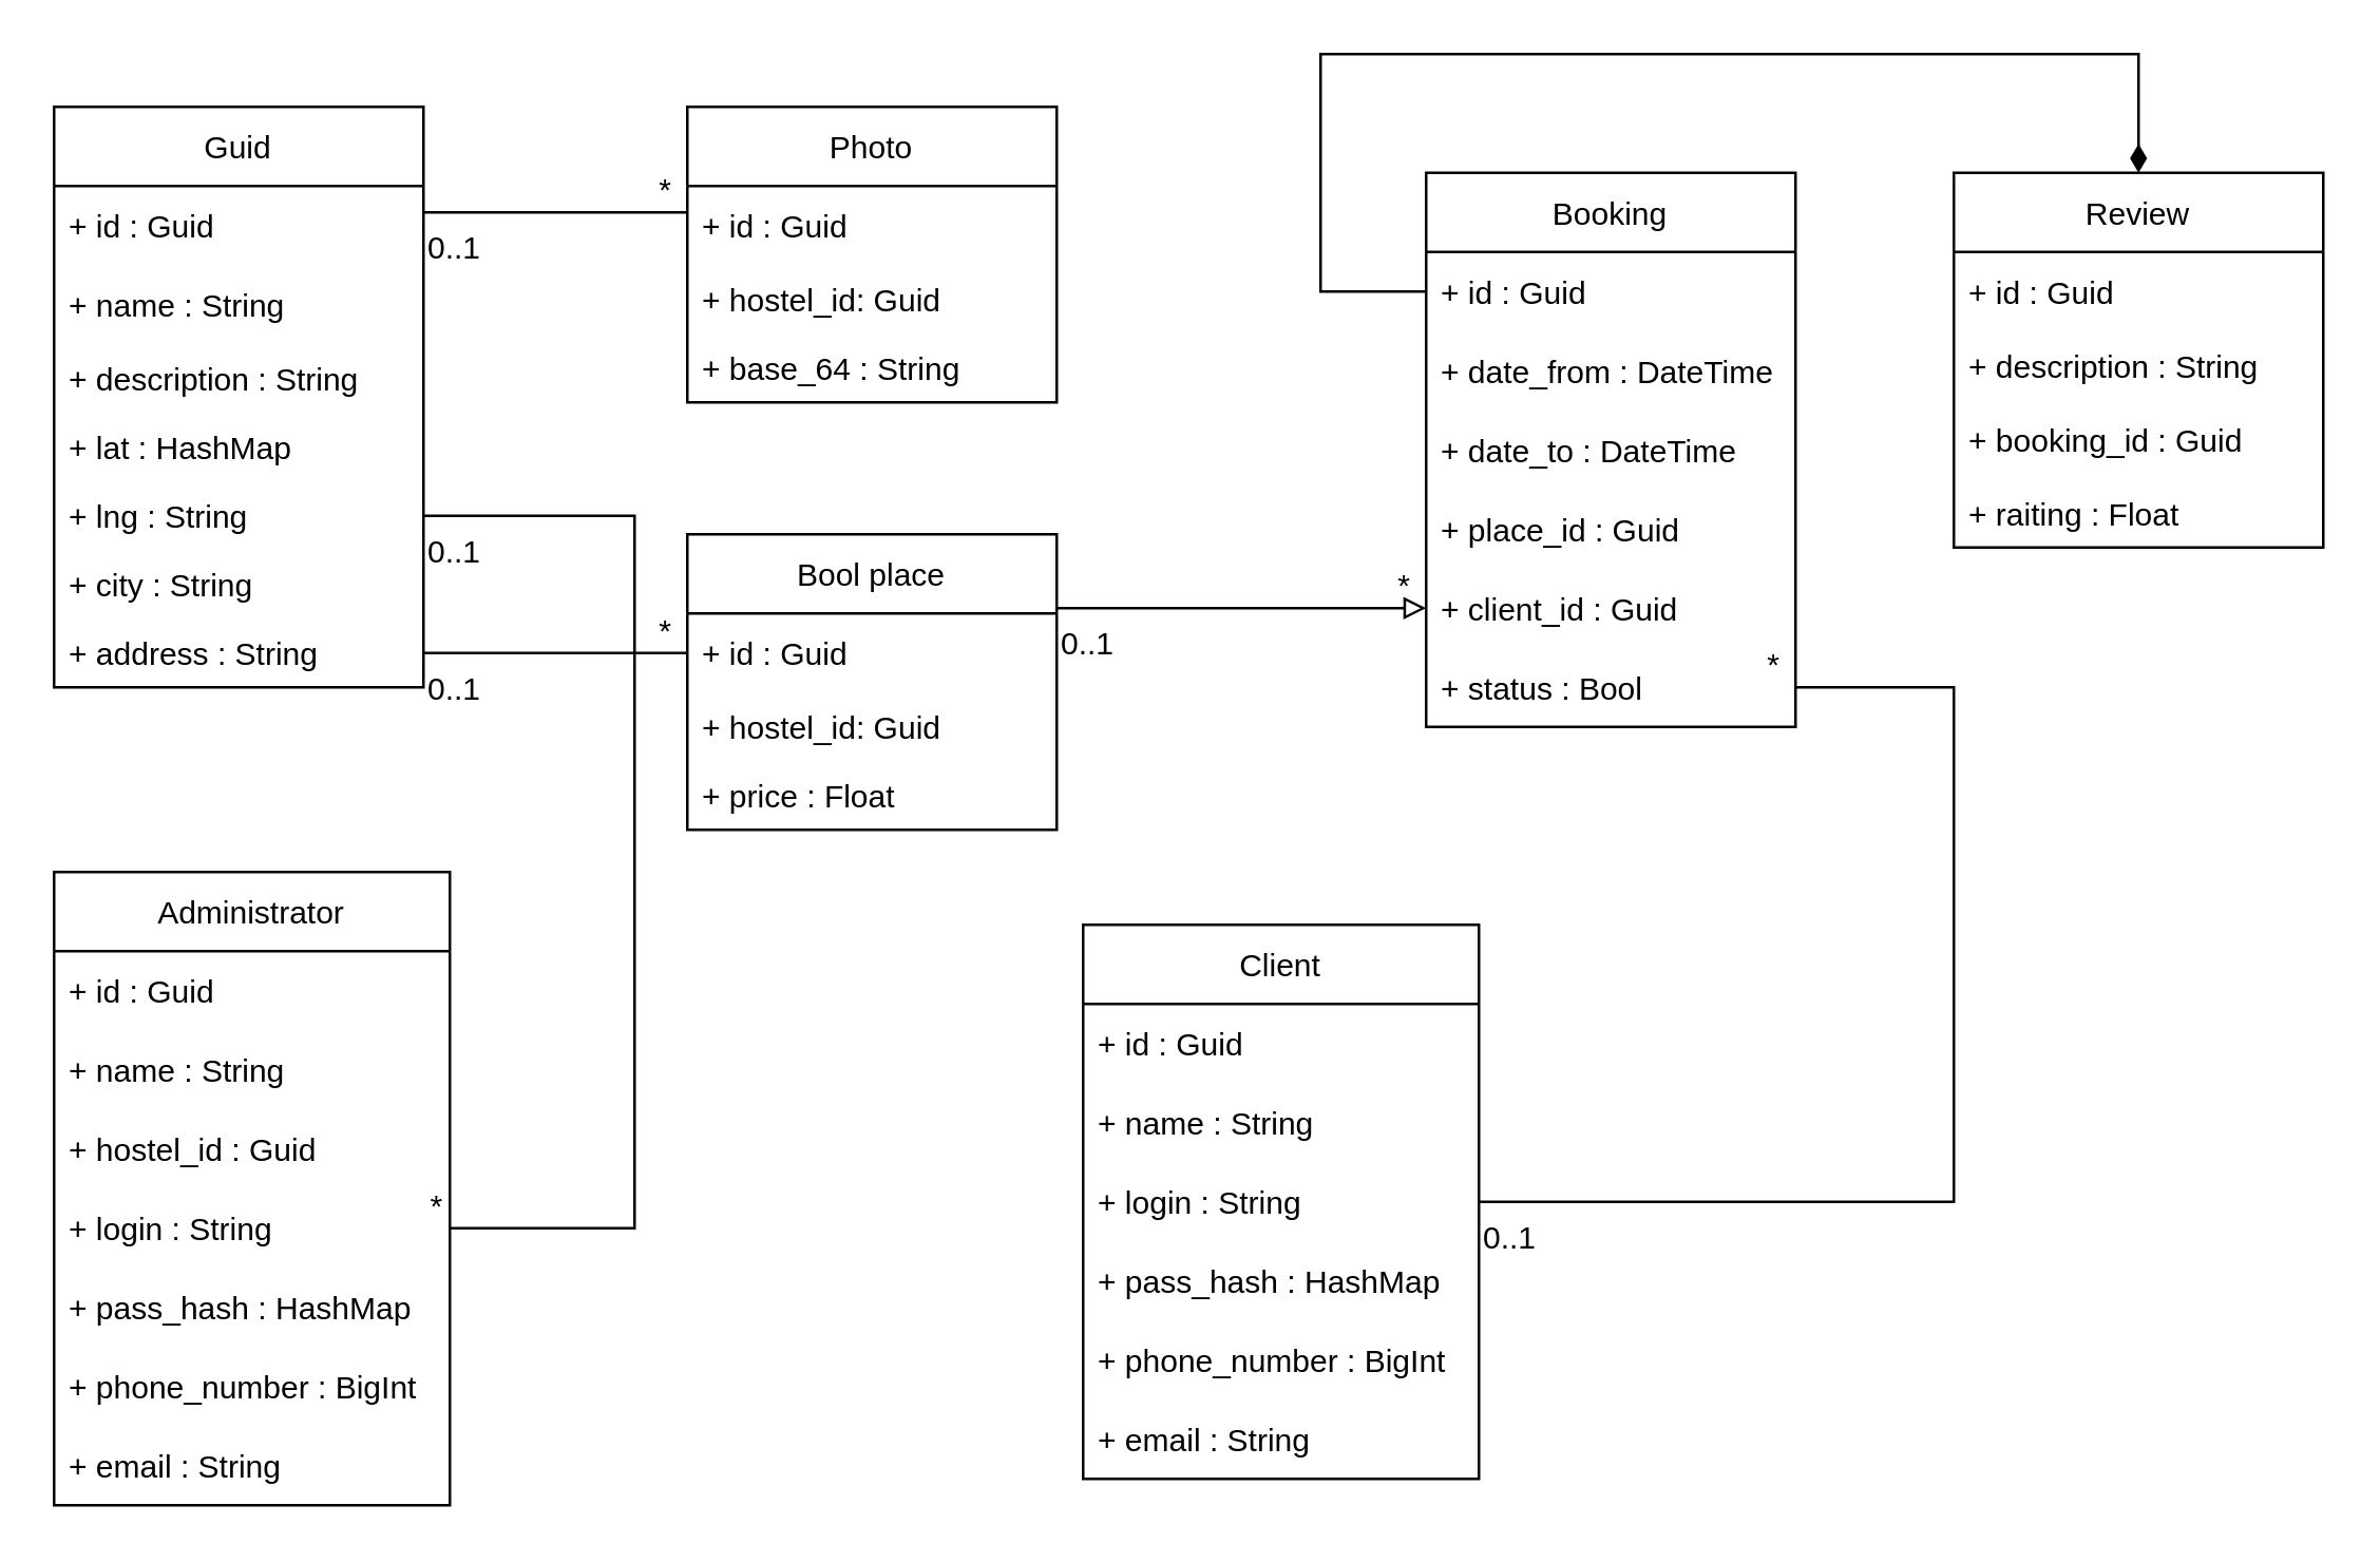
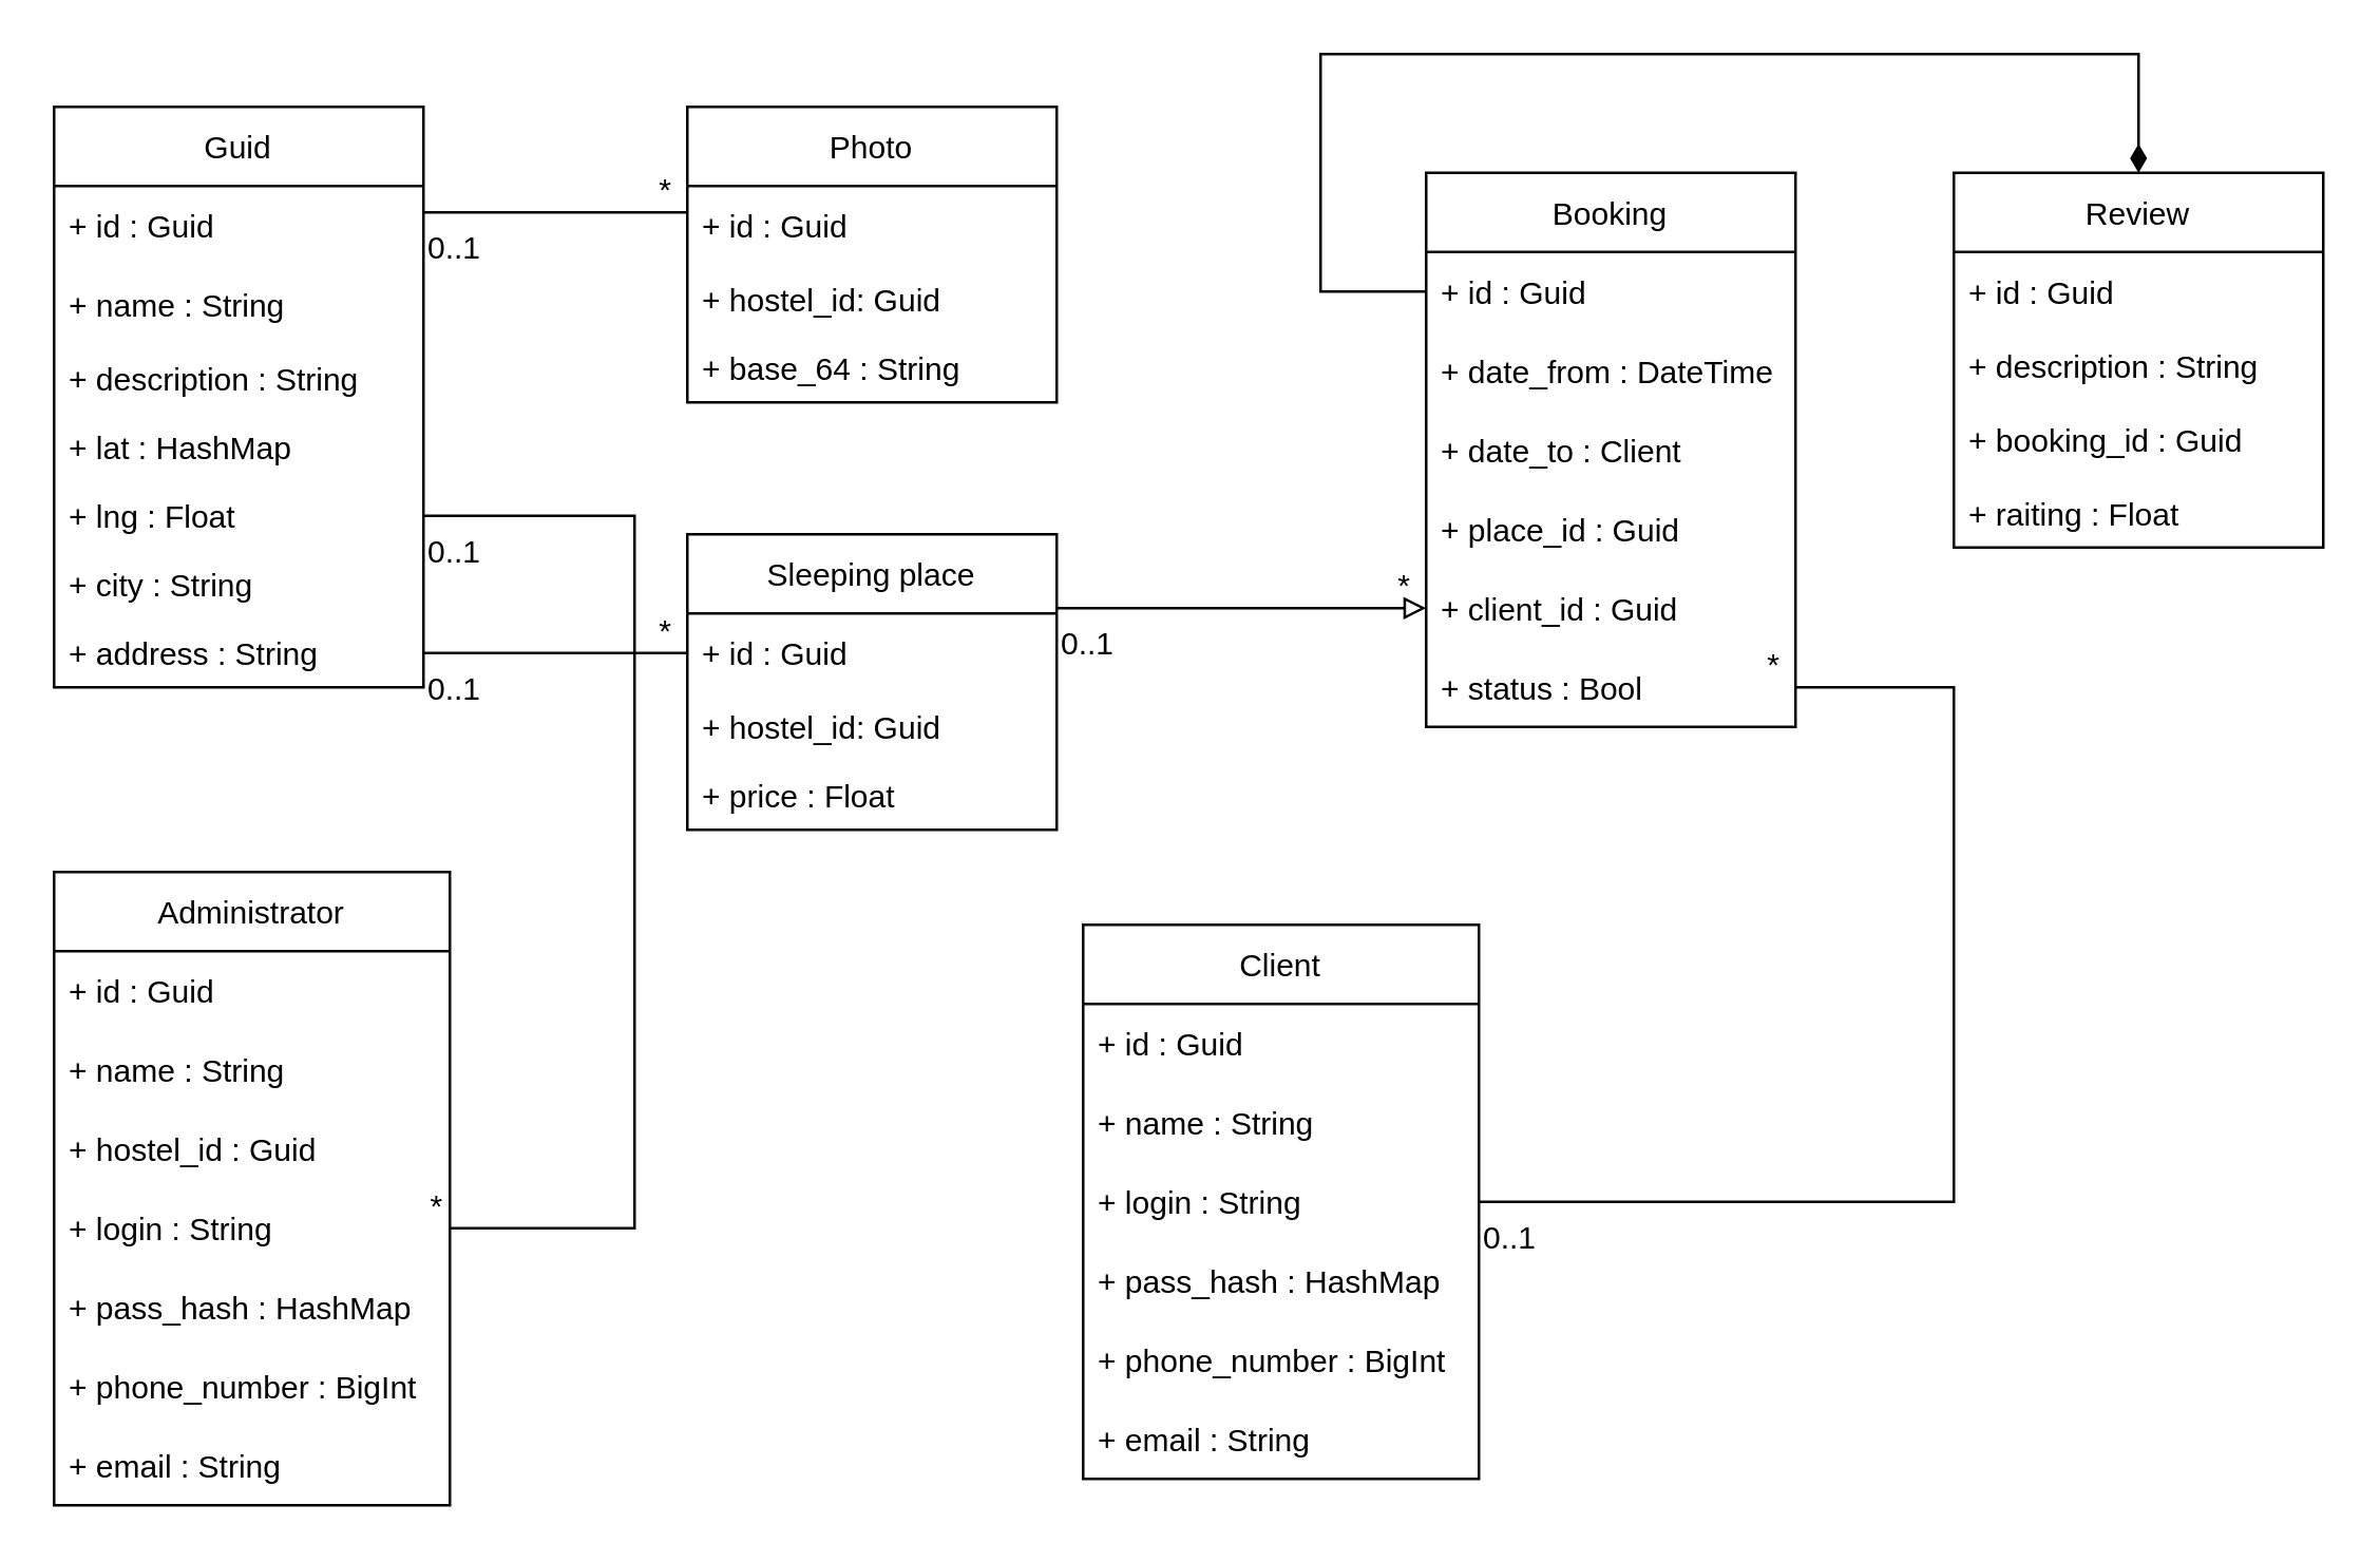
- <mxCell id="41" value="+ date_to : DateTime" style="text;strokeColor=none;fillColor=none;align=left;verticalAlign=middle;spacingLeft=4;spacingRight=4;overflow=hidden;points=[[0,0.5],[1,0.5]];portConstraint=eastwest;rotatable=0;" parent="38" vertex="1"><mxGeometry y="90" width="140" height="30" as="geometry" /></mxCell>
+ <mxCell id="41" value="+ date_to : Client" style="text;strokeColor=none;fillColor=none;align=left;verticalAlign=middle;spacingLeft=4;spacingRight=4;overflow=hidden;points=[[0,0.5],[1,0.5]];portConstraint=eastwest;rotatable=0;" parent="38" vertex="1"><mxGeometry y="90" width="140" height="30" as="geometry" /></mxCell>
- <mxCell id="15" value="+ lng : String" style="text;align=left;verticalAlign=top;spacingLeft=4;spacingRight=4;overflow=hidden;rotatable=0;points=[[0,0.5],[1,0.5]];portConstraint=eastwest;rounded=0;shadow=0;html=0;" parent="10" vertex="1"><mxGeometry y="142" width="140" height="26" as="geometry" /></mxCell>
+ <mxCell id="15" value="+ lng : Float" style="text;align=left;verticalAlign=top;spacingLeft=4;spacingRight=4;overflow=hidden;rotatable=0;points=[[0,0.5],[1,0.5]];portConstraint=eastwest;rounded=0;shadow=0;html=0;" parent="10" vertex="1"><mxGeometry y="142" width="140" height="26" as="geometry" /></mxCell>
- <mxCell id="22" value="Bool place" style="swimlane;fontStyle=0;childLayout=stackLayout;horizontal=1;startSize=30;horizontalStack=0;resizeParent=1;resizeParentMax=0;resizeLast=0;collapsible=1;marginBottom=0;" parent="1" vertex="1"><mxGeometry x="260" y="202" width="140" height="112" as="geometry" /></mxCell>
+ <mxCell id="22" value="Sleeping place" style="swimlane;fontStyle=0;childLayout=stackLayout;horizontal=1;startSize=30;horizontalStack=0;resizeParent=1;resizeParentMax=0;resizeLast=0;collapsible=1;marginBottom=0;" parent="1" vertex="1"><mxGeometry x="260" y="202" width="140" height="112" as="geometry" /></mxCell>
